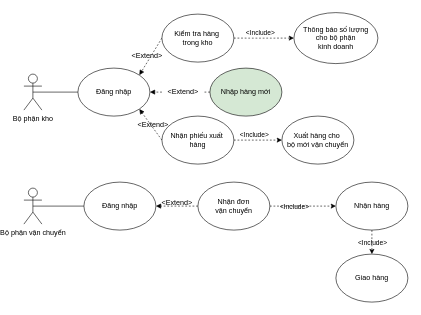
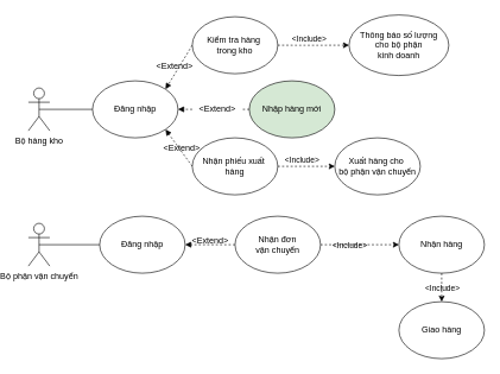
- <mxCell id="3" value="Bộ phận kho" style="shape=umlActor;verticalLabelPosition=bottom;verticalAlign=top;html=1;outlineConnect=0;overflow=visible;" vertex="1" parent="1"><mxGeometry x="20" y="123" width="30" height="60" as="geometry" /></mxCell>
+ <mxCell id="3" value="Bộ hàng kho" style="shape=umlActor;verticalLabelPosition=bottom;verticalAlign=top;html=1;outlineConnect=0;overflow=visible;" vertex="1" parent="1"><mxGeometry x="20" y="123" width="30" height="60" as="geometry" /></mxCell>
- <mxCell id="8" value="Xuất hàng cho&amp;nbsp;&lt;br&gt;bộ mới vận chuyển" style="ellipse;whiteSpace=wrap;html=1;" vertex="1" parent="1"><mxGeometry x="450" y="193" width="120" height="80" as="geometry" /></mxCell>
+ <mxCell id="8" value="Xuất hàng cho&amp;nbsp;&lt;br&gt;bộ phận vận chuyển" style="ellipse;whiteSpace=wrap;html=1;" vertex="1" parent="1"><mxGeometry x="450" y="193" width="120" height="80" as="geometry" /></mxCell>
